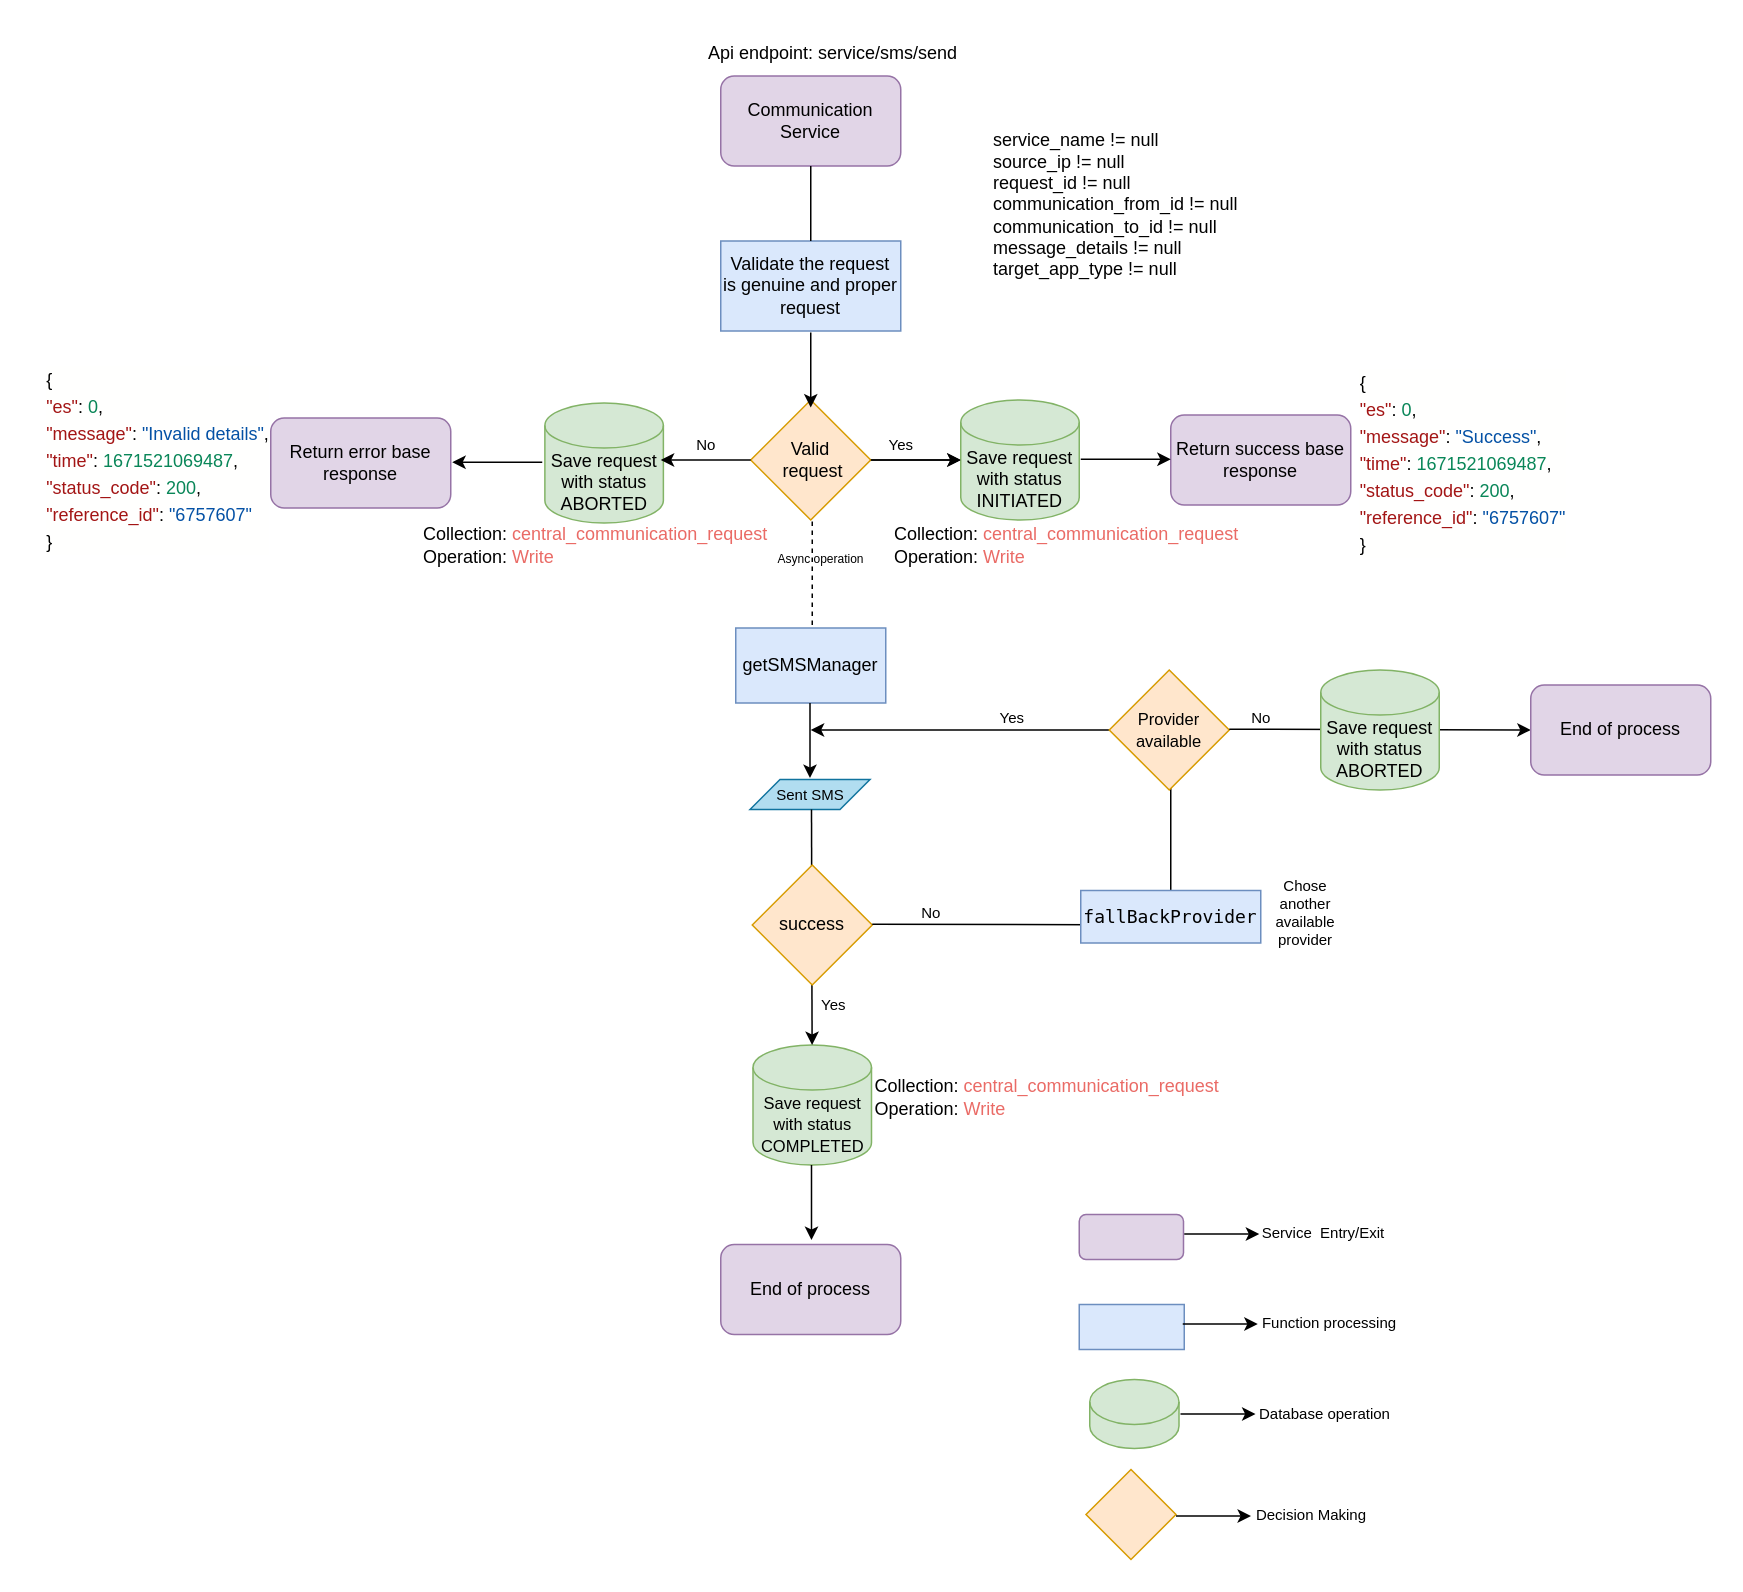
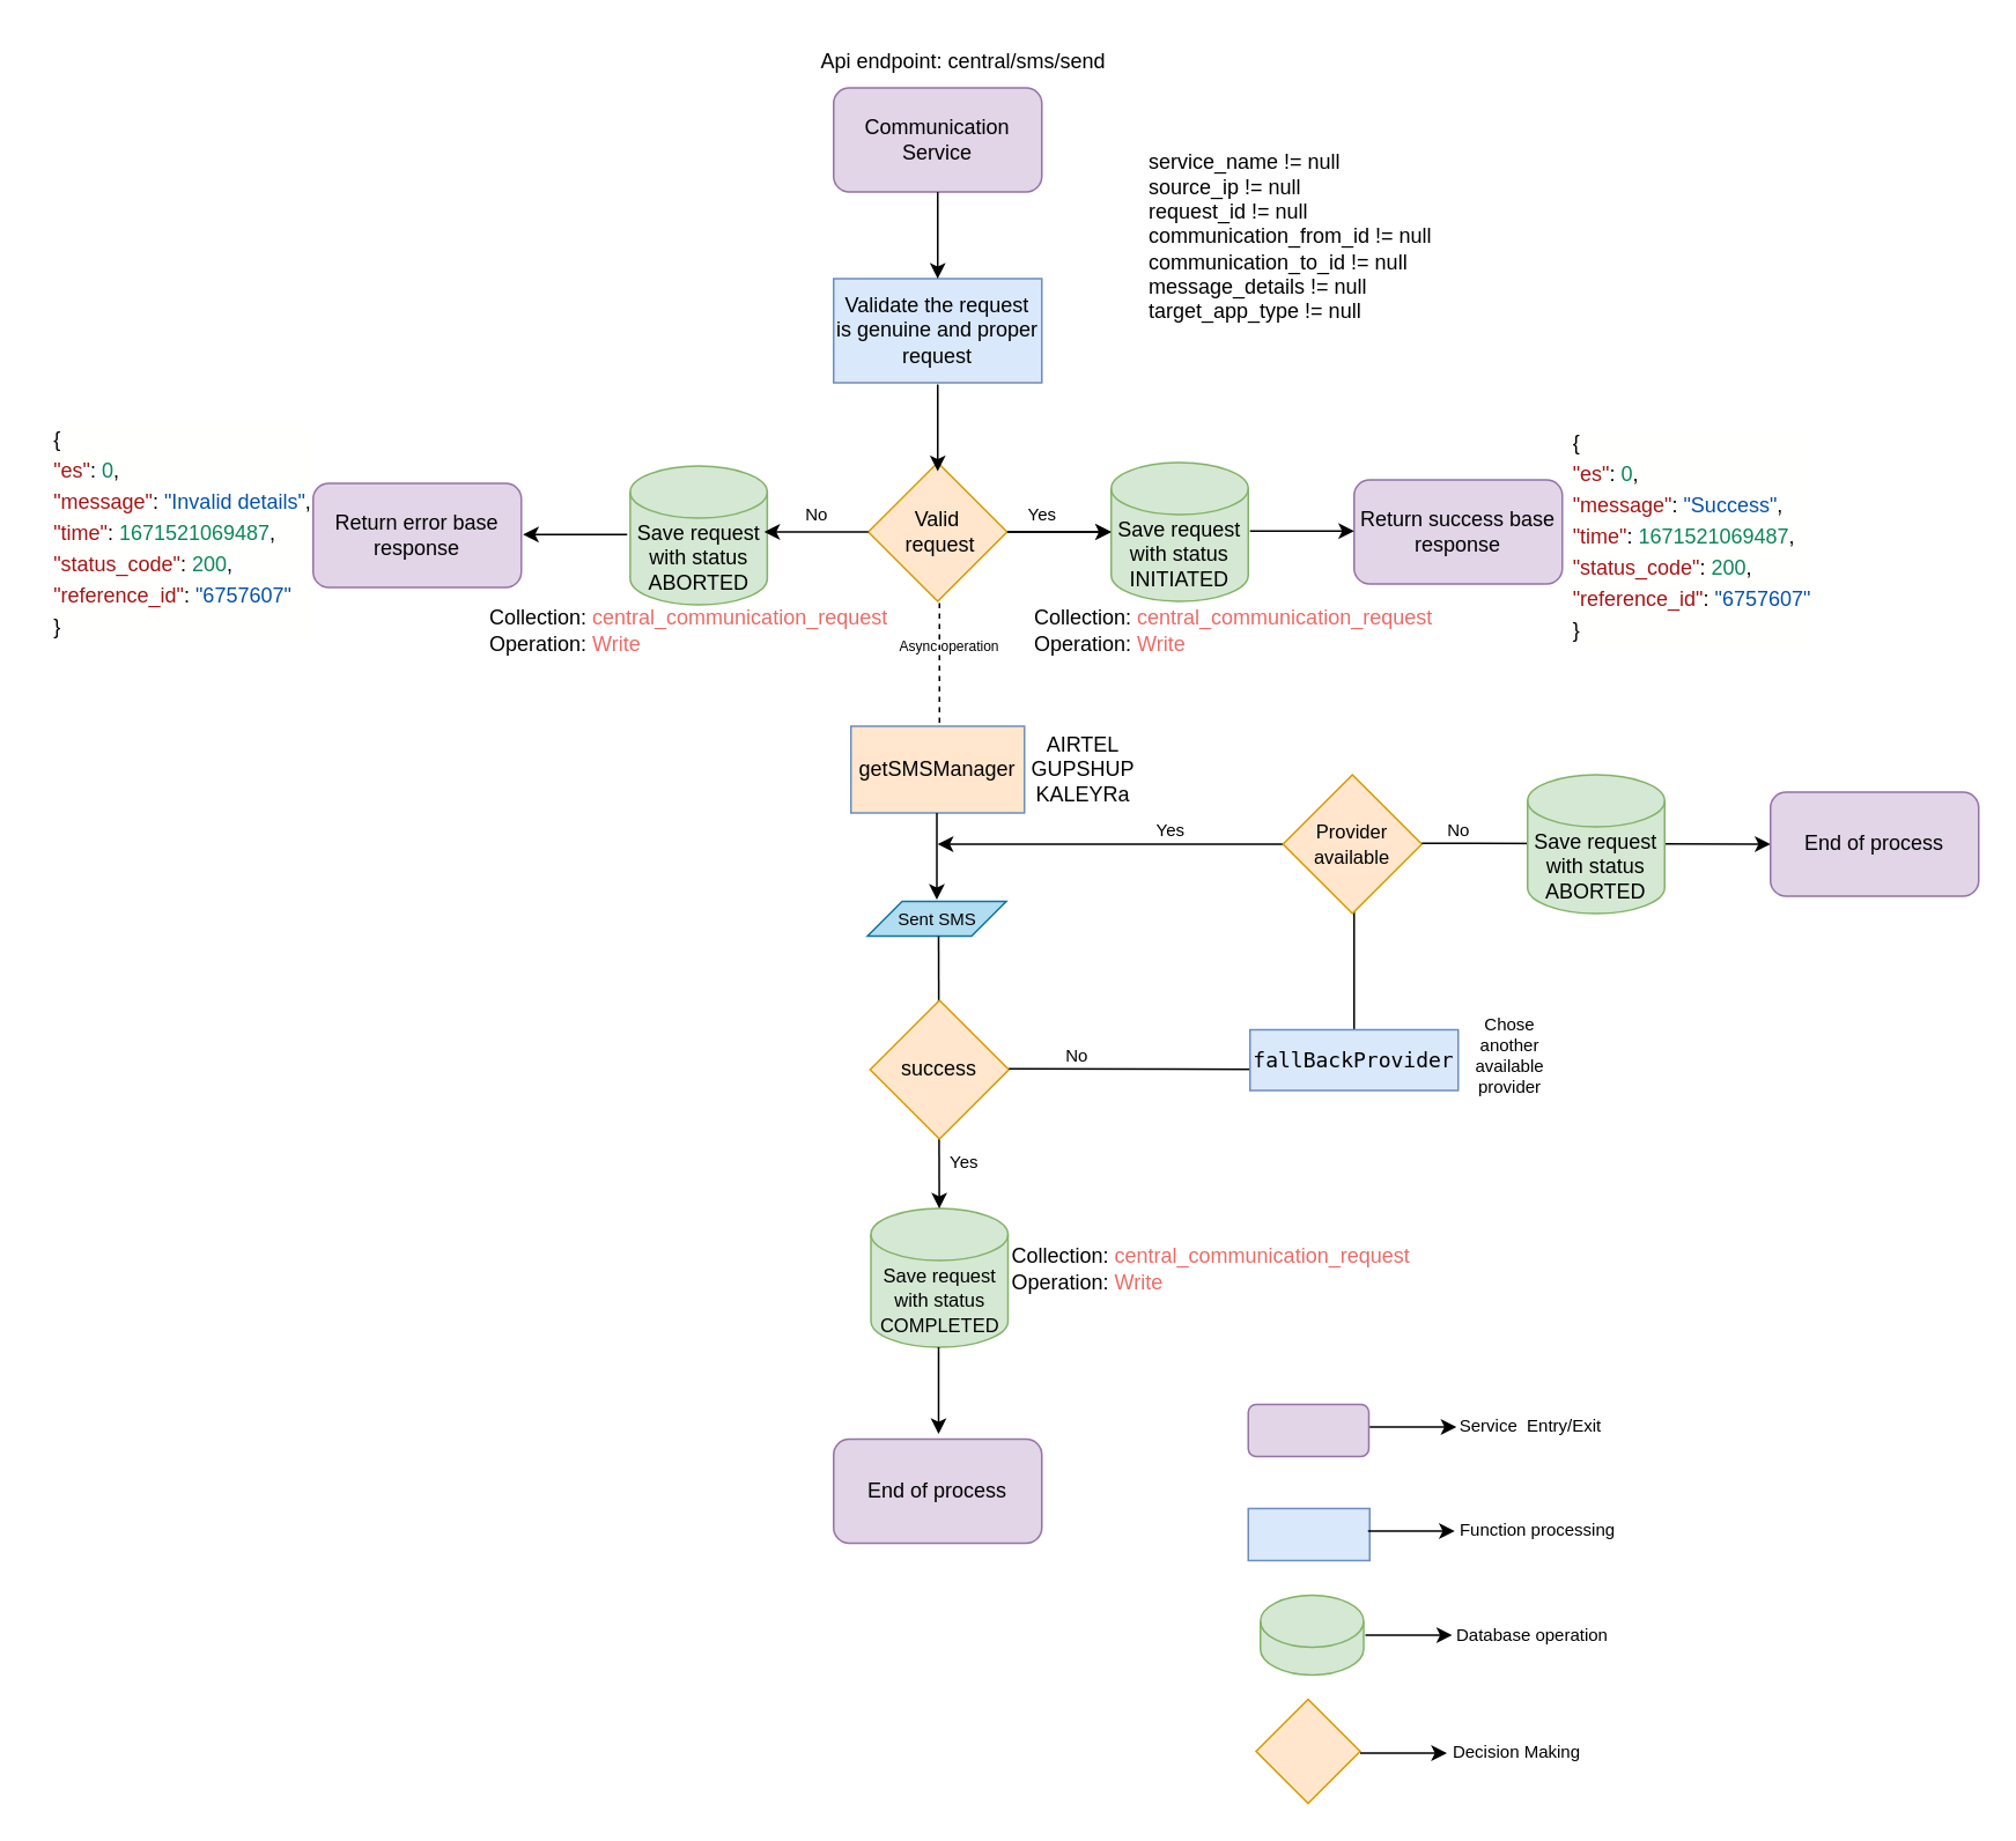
- <mxCell id="18" value="Api endpoint: service/sms/send" style="text;html=1;strokeColor=none;fillColor=none;align=center;verticalAlign=middle;whiteSpace=wrap;rounded=0;fontColor=#000000;" parent="1" vertex="1"><mxGeometry x="450" y="20" width="210" height="30" as="geometry" /></mxCell>
+ <mxCell id="18" value="Api endpoint: central/sms/send" style="text;html=1;strokeColor=none;fillColor=none;align=center;verticalAlign=middle;whiteSpace=wrap;rounded=0;fontColor=#000000;" parent="1" vertex="1"><mxGeometry x="450" y="20" width="210" height="30" as="geometry" /></mxCell>
- <mxCell id="17" value="" style="endArrow=none;html=1;rounded=0;fontColor=#000000;exitX=0.5;exitY=1;exitDx=0;exitDy=0;" parent="1" source="2" target="3" edge="1"><mxGeometry width="50" height="50" relative="1" as="geometry"><mxPoint x="540" y="240" as="sourcePoint" /><mxPoint x="590" y="190" as="targetPoint" /></mxGeometry></mxCell>
+ <mxCell id="17" value="" style="endArrow=classic;html=1;rounded=0;fontColor=#000000;exitX=0.5;exitY=1;exitDx=0;exitDy=0;" parent="1" source="2" target="3" edge="1"><mxGeometry width="50" height="50" relative="1" as="geometry"><mxPoint x="540" y="240" as="sourcePoint" /><mxPoint x="590" y="190" as="targetPoint" /></mxGeometry></mxCell>
- <mxCell id="21" value="getSMSManager" style="rounded=0;whiteSpace=wrap;html=1;fillColor=#dae8fc;strokeColor=#6c8ebf;" parent="1" vertex="1"><mxGeometry x="490" y="418" width="100" height="50" as="geometry" /></mxCell>
+ <mxCell id="21" value="getSMSManager" style="rounded=0;whiteSpace=wrap;html=1;fillColor=#ffe6cc;strokeColor=#6c8ebf;" parent="1" vertex="1"><mxGeometry x="490" y="418" width="100" height="50" as="geometry" /></mxCell>
+ <mxCell id="22" value="AIRTEL&lt;br&gt;GUPSHUP&lt;br&gt;KALEYRa" style="text;html=1;strokeColor=none;fillColor=none;align=center;verticalAlign=middle;whiteSpace=wrap;rounded=0;fontColor=#000000;" parent="1" vertex="1"><mxGeometry x="594" y="428" width="60" height="30" as="geometry" /></mxCell>
